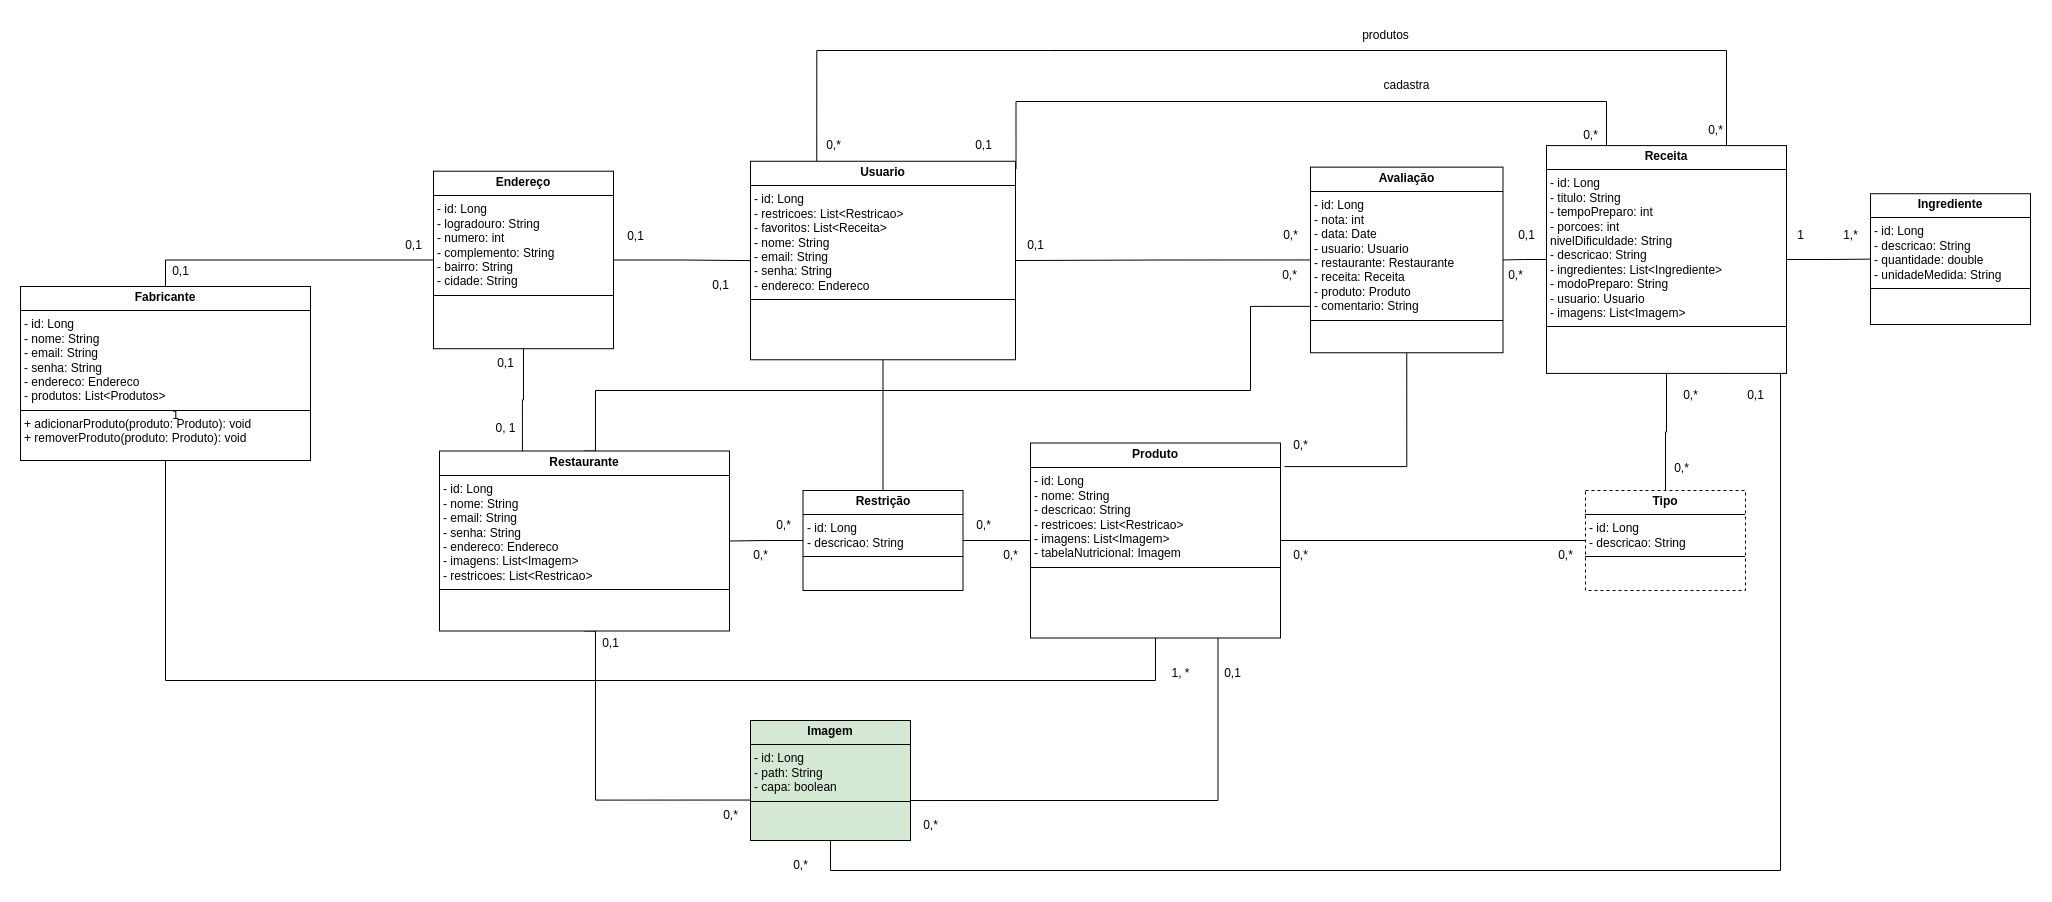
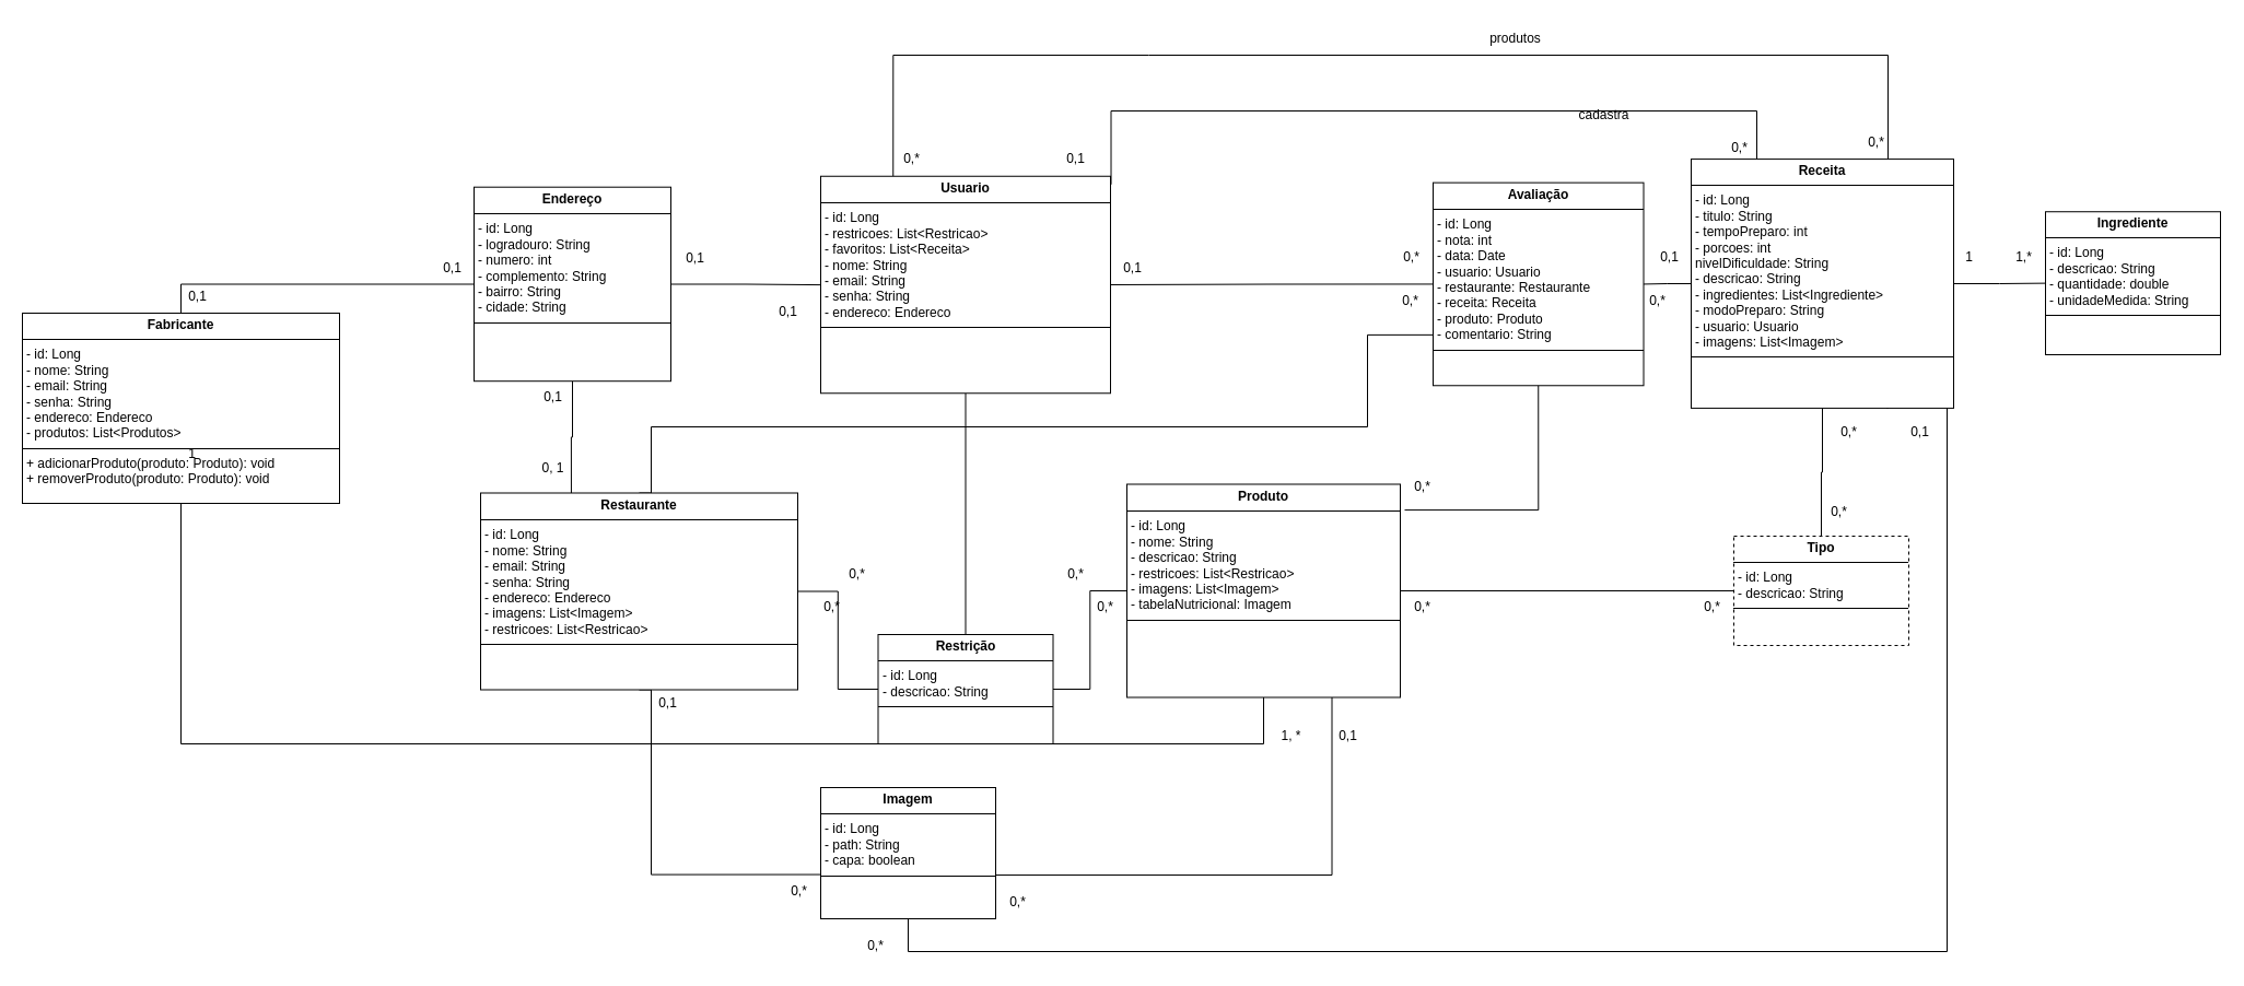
- <mxCell id="38" value="cadastra" style="text;html=1;align=center;verticalAlign=middle;resizable=0;points=[];autosize=1;strokeColor=none;fillColor=none;" vertex="1" parent="1"><mxGeometry x="1370.5" y="70" width="70" height="30" as="geometry" /></mxCell>
+ <mxCell id="38" value="cadastra" style="text;html=1;align=center;verticalAlign=middle;resizable=0;points=[];autosize=1;strokeColor=none;fillColor=none;" vertex="1" parent="1"><mxGeometry x="1430.5" y="90" width="70" height="30" as="geometry" /></mxCell>
- <mxCell id="21" value="&lt;p style=&quot;margin:0px;margin-top:4px;text-align:center;&quot;&gt;&lt;b&gt;Restrição&lt;/b&gt;&lt;/p&gt;&lt;hr size=&quot;1&quot; style=&quot;border-style:solid;&quot;&gt;&lt;p style=&quot;margin:0px;margin-left:4px;&quot;&gt;- id: Long&lt;/p&gt;&lt;p style=&quot;margin:0px;margin-left:4px;&quot;&gt;- descricao: String&lt;/p&gt;&lt;hr size=&quot;1&quot; style=&quot;border-style:solid;&quot;&gt;&lt;p style=&quot;margin:0px;margin-left:4px;&quot;&gt;&lt;br&gt;&lt;/p&gt;" style="verticalAlign=top;align=left;overflow=fill;html=1;whiteSpace=wrap;" vertex="1" parent="1"><mxGeometry x="802.5" y="490" width="160" height="100" as="geometry" /></mxCell>
+ <mxCell id="21" value="&lt;p style=&quot;margin:0px;margin-top:4px;text-align:center;&quot;&gt;&lt;b&gt;Restrição&lt;/b&gt;&lt;/p&gt;&lt;hr size=&quot;1&quot; style=&quot;border-style:solid;&quot;&gt;&lt;p style=&quot;margin:0px;margin-left:4px;&quot;&gt;- id: Long&lt;/p&gt;&lt;p style=&quot;margin:0px;margin-left:4px;&quot;&gt;- descricao: String&lt;/p&gt;&lt;hr size=&quot;1&quot; style=&quot;border-style:solid;&quot;&gt;&lt;p style=&quot;margin:0px;margin-left:4px;&quot;&gt;&lt;br&gt;&lt;/p&gt;" style="verticalAlign=top;align=left;overflow=fill;html=1;whiteSpace=wrap;" vertex="1" parent="1"><mxGeometry x="802.5" y="580" width="160" height="100" as="geometry" /></mxCell>
- <mxCell id="50" value="&lt;p style=&quot;margin:0px;margin-top:4px;text-align:center;&quot;&gt;&lt;b&gt;Imagem&lt;/b&gt;&lt;/p&gt;&lt;hr size=&quot;1&quot; style=&quot;border-style:solid;&quot;&gt;&lt;p style=&quot;margin:0px;margin-left:4px;&quot;&gt;- id: Long&lt;/p&gt;&lt;p style=&quot;margin:0px;margin-left:4px;&quot;&gt;- path: String&lt;/p&gt;&lt;p style=&quot;margin:0px;margin-left:4px;&quot;&gt;- capa: boolean&lt;/p&gt;&lt;hr size=&quot;1&quot; style=&quot;border-style:solid;&quot;&gt;" style="verticalAlign=top;align=left;overflow=fill;html=1;whiteSpace=wrap;fillColor=#d5e8d4;" vertex="1" parent="1"><mxGeometry x="750" y="720" width="160" height="120" as="geometry" /></mxCell>
+ <mxCell id="50" value="&lt;p style=&quot;margin:0px;margin-top:4px;text-align:center;&quot;&gt;&lt;b&gt;Imagem&lt;/b&gt;&lt;/p&gt;&lt;hr size=&quot;1&quot; style=&quot;border-style:solid;&quot;&gt;&lt;p style=&quot;margin:0px;margin-left:4px;&quot;&gt;- id: Long&lt;/p&gt;&lt;p style=&quot;margin:0px;margin-left:4px;&quot;&gt;- path: String&lt;/p&gt;&lt;p style=&quot;margin:0px;margin-left:4px;&quot;&gt;- capa: boolean&lt;/p&gt;&lt;hr size=&quot;1&quot; style=&quot;border-style:solid;&quot;&gt;" style="verticalAlign=top;align=left;overflow=fill;html=1;whiteSpace=wrap;" vertex="1" parent="1"><mxGeometry x="750" y="720" width="160" height="120" as="geometry" /></mxCell>
